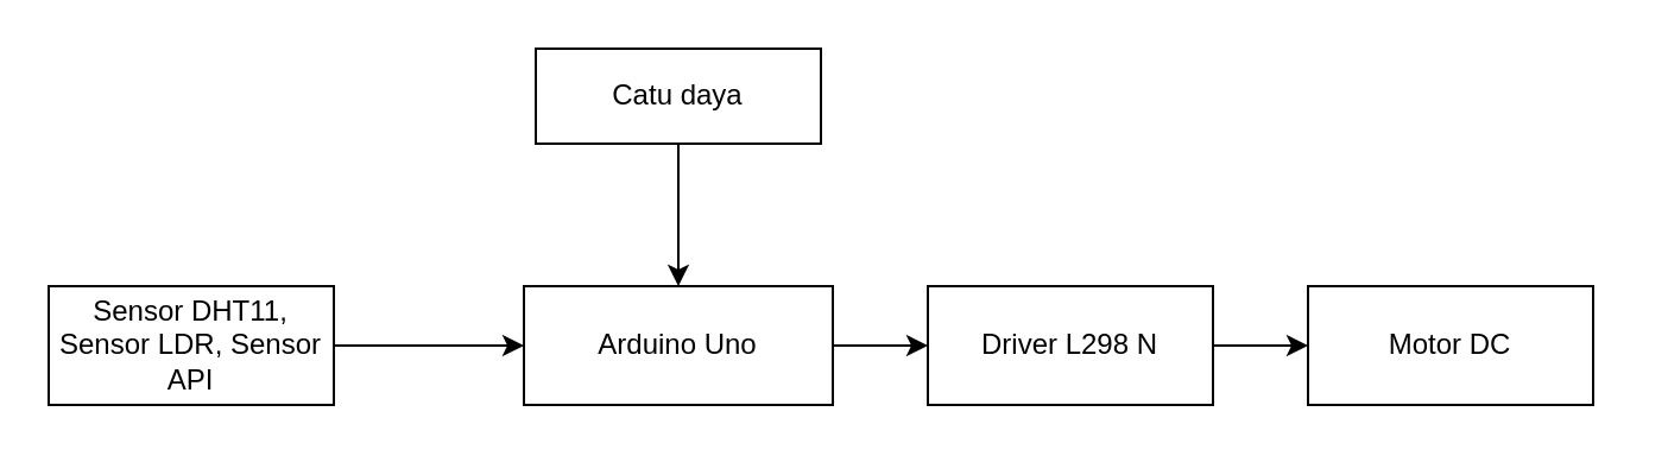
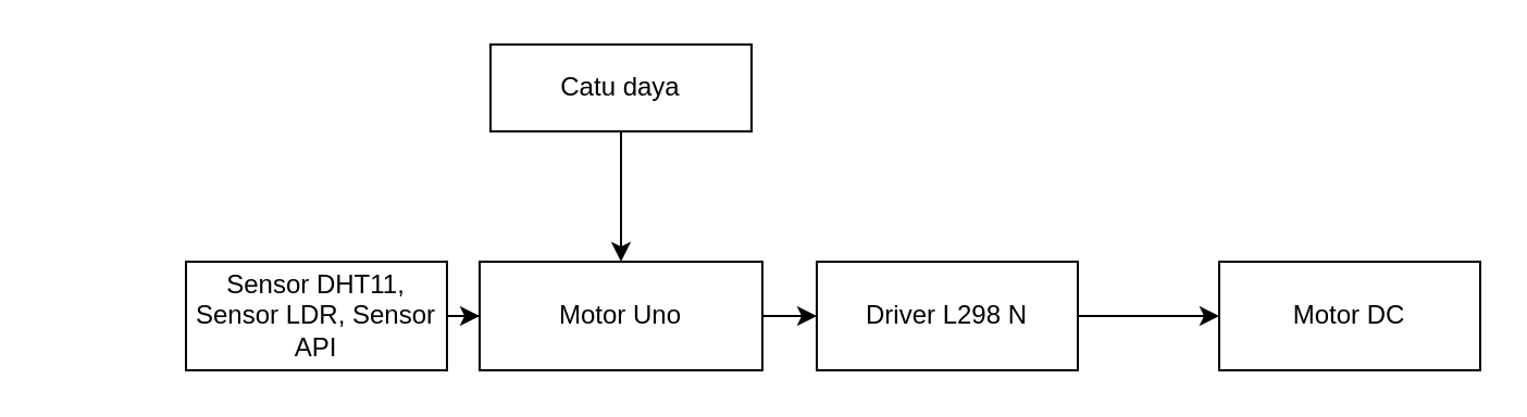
- <mxCell id="5" value="Sensor DHT11, Sensor LDR, Sensor API" style="rounded=0;whiteSpace=wrap;html=1;" vertex="1" parent="1"><mxGeometry x="20" y="120" width="120" height="50" as="geometry" /></mxCell>
+ <mxCell id="5" value="Sensor DHT11, Sensor LDR, Sensor API" style="rounded=0;whiteSpace=wrap;html=1;" vertex="1" parent="1"><mxGeometry x="85" y="120" width="120" height="50" as="geometry" /></mxCell>
- <mxCell id="7" value="Arduino Uno" style="rounded=0;whiteSpace=wrap;html=1;" vertex="1" parent="1"><mxGeometry x="220" y="120" width="130" height="50" as="geometry" /></mxCell>
+ <mxCell id="7" value="Motor Uno" style="rounded=0;whiteSpace=wrap;html=1;" vertex="1" parent="1"><mxGeometry x="220" y="120" width="130" height="50" as="geometry" /></mxCell>
- <mxCell id="9" value="Driver L298 N" style="rounded=0;whiteSpace=wrap;html=1;" vertex="1" parent="1"><mxGeometry x="390" y="120" width="120" height="50" as="geometry" /></mxCell>
+ <mxCell id="9" value="Driver L298 N" style="rounded=0;whiteSpace=wrap;html=1;" vertex="1" parent="1"><mxGeometry x="375" y="120" width="120" height="50" as="geometry" /></mxCell>
- <mxCell id="10" value="Motor DC" style="rounded=0;whiteSpace=wrap;html=1;" vertex="1" parent="1"><mxGeometry x="550" y="120" width="120" height="50" as="geometry" /></mxCell>
+ <mxCell id="10" value="Motor DC" style="rounded=0;whiteSpace=wrap;html=1;" vertex="1" parent="1"><mxGeometry x="560" y="120" width="120" height="50" as="geometry" /></mxCell>
